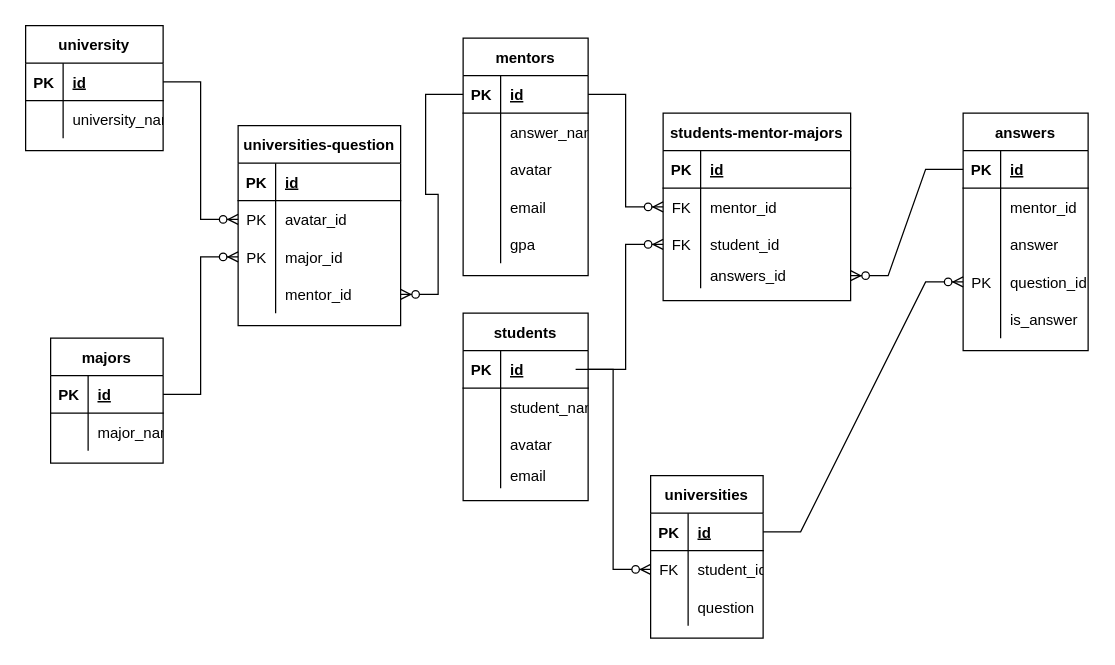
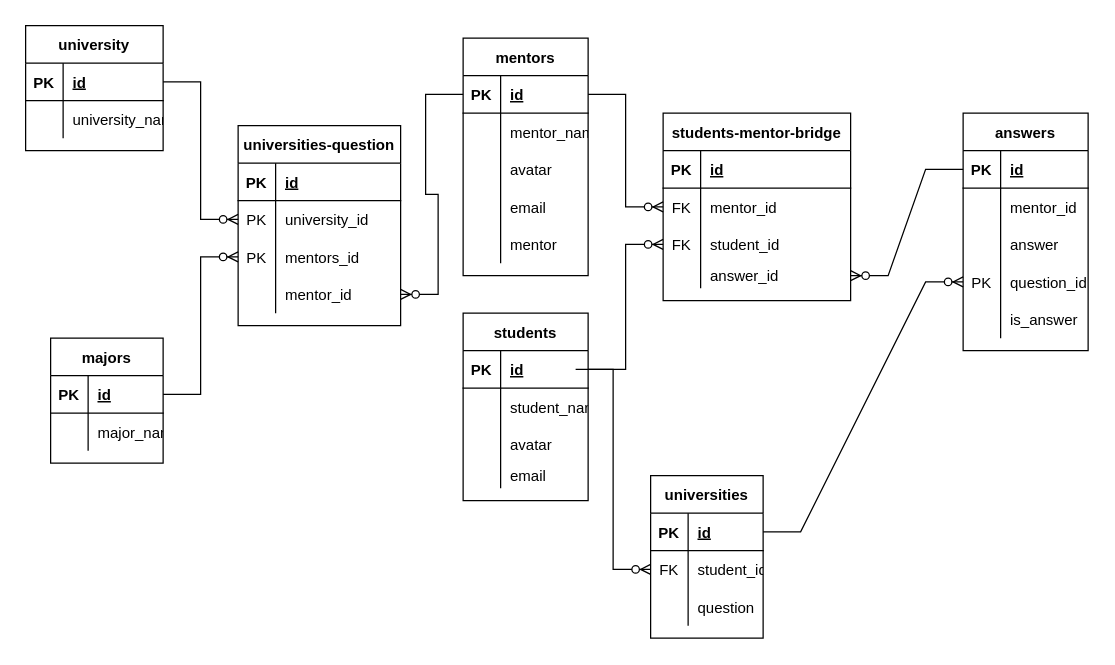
- <mxCell id="21" value="answer_name" style="shape=partialRectangle;connectable=0;fillColor=none;top=0;left=0;bottom=0;right=0;align=left;spacingLeft=6;overflow=hidden;" parent="19" vertex="1"><mxGeometry x="30" width="70" height="30" as="geometry"><mxRectangle width="70" height="30" as="alternateBounds" /></mxGeometry></mxCell>
+ <mxCell id="21" value="mentor_name" style="shape=partialRectangle;connectable=0;fillColor=none;top=0;left=0;bottom=0;right=0;align=left;spacingLeft=6;overflow=hidden;" parent="19" vertex="1"><mxGeometry x="30" width="70" height="30" as="geometry"><mxRectangle width="70" height="30" as="alternateBounds" /></mxGeometry></mxCell>
- <mxCell id="73" value="students-mentor-majors" style="shape=table;startSize=30;container=1;collapsible=1;childLayout=tableLayout;fixedRows=1;rowLines=0;fontStyle=1;align=center;resizeLast=1;" parent="1" vertex="1"><mxGeometry x="530" y="90" width="150" height="150" as="geometry" /></mxCell>
+ <mxCell id="73" value="students-mentor-bridge" style="shape=table;startSize=30;container=1;collapsible=1;childLayout=tableLayout;fixedRows=1;rowLines=0;fontStyle=1;align=center;resizeLast=1;" parent="1" vertex="1"><mxGeometry x="530" y="90" width="150" height="150" as="geometry" /></mxCell>
- <mxCell id="94" value="avatar_id" style="shape=partialRectangle;connectable=0;fillColor=none;top=0;left=0;bottom=0;right=0;align=left;spacingLeft=6;overflow=hidden;" parent="92" vertex="1"><mxGeometry x="30" width="100" height="30" as="geometry"><mxRectangle width="100" height="30" as="alternateBounds" /></mxGeometry></mxCell>
+ <mxCell id="94" value="university_id" style="shape=partialRectangle;connectable=0;fillColor=none;top=0;left=0;bottom=0;right=0;align=left;spacingLeft=6;overflow=hidden;" parent="92" vertex="1"><mxGeometry x="30" width="100" height="30" as="geometry"><mxRectangle width="100" height="30" as="alternateBounds" /></mxGeometry></mxCell>
- <mxCell id="30" value="gpa" style="shape=partialRectangle;connectable=0;fillColor=none;top=0;left=0;bottom=0;right=0;align=left;spacingLeft=6;overflow=hidden;" vertex="1" parent="28"><mxGeometry x="30" width="70" height="30" as="geometry"><mxRectangle width="70" height="30" as="alternateBounds" /></mxGeometry></mxCell>
+ <mxCell id="30" value="mentor" style="shape=partialRectangle;connectable=0;fillColor=none;top=0;left=0;bottom=0;right=0;align=left;spacingLeft=6;overflow=hidden;" vertex="1" parent="28"><mxGeometry x="30" width="70" height="30" as="geometry"><mxRectangle width="70" height="30" as="alternateBounds" /></mxGeometry></mxCell>
- <mxCell id="97" value="major_id" style="shape=partialRectangle;connectable=0;fillColor=none;top=0;left=0;bottom=0;right=0;align=left;spacingLeft=6;overflow=hidden;" parent="95" vertex="1"><mxGeometry x="30" width="100" height="30" as="geometry"><mxRectangle width="100" height="30" as="alternateBounds" /></mxGeometry></mxCell>
+ <mxCell id="97" value="mentors_id" style="shape=partialRectangle;connectable=0;fillColor=none;top=0;left=0;bottom=0;right=0;align=left;spacingLeft=6;overflow=hidden;" parent="95" vertex="1"><mxGeometry x="30" width="100" height="30" as="geometry"><mxRectangle width="100" height="30" as="alternateBounds" /></mxGeometry></mxCell>
- <mxCell id="85" value="answers_id" style="shape=partialRectangle;connectable=0;fillColor=none;top=0;left=0;bottom=0;right=0;align=left;spacingLeft=6;overflow=hidden;" parent="83" vertex="1"><mxGeometry x="30" width="120" height="20" as="geometry"><mxRectangle width="120" height="20" as="alternateBounds" /></mxGeometry></mxCell>
+ <mxCell id="85" value="answer_id" style="shape=partialRectangle;connectable=0;fillColor=none;top=0;left=0;bottom=0;right=0;align=left;spacingLeft=6;overflow=hidden;" parent="83" vertex="1"><mxGeometry x="30" width="120" height="20" as="geometry"><mxRectangle width="120" height="20" as="alternateBounds" /></mxGeometry></mxCell>
